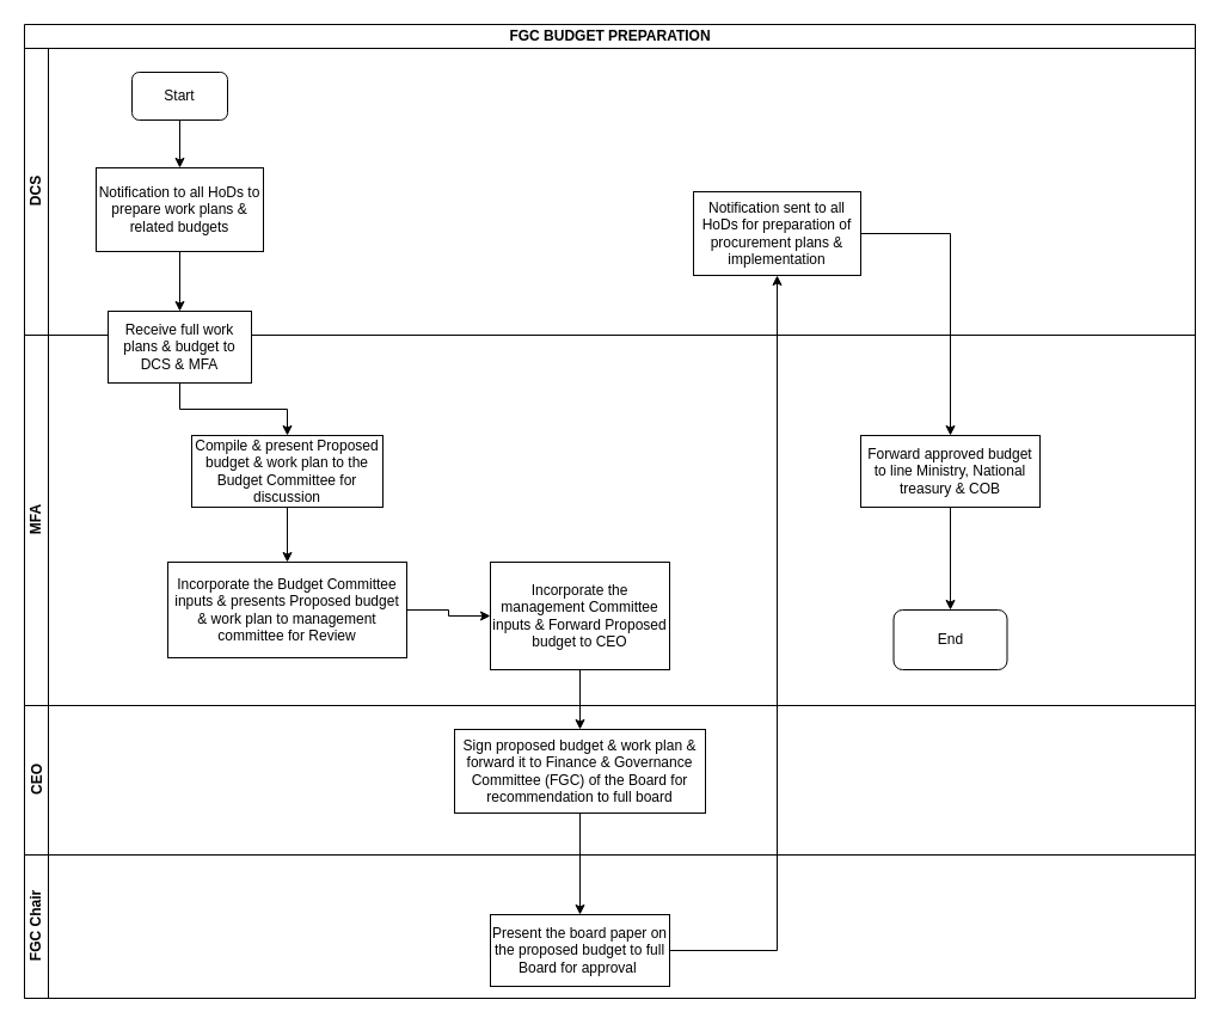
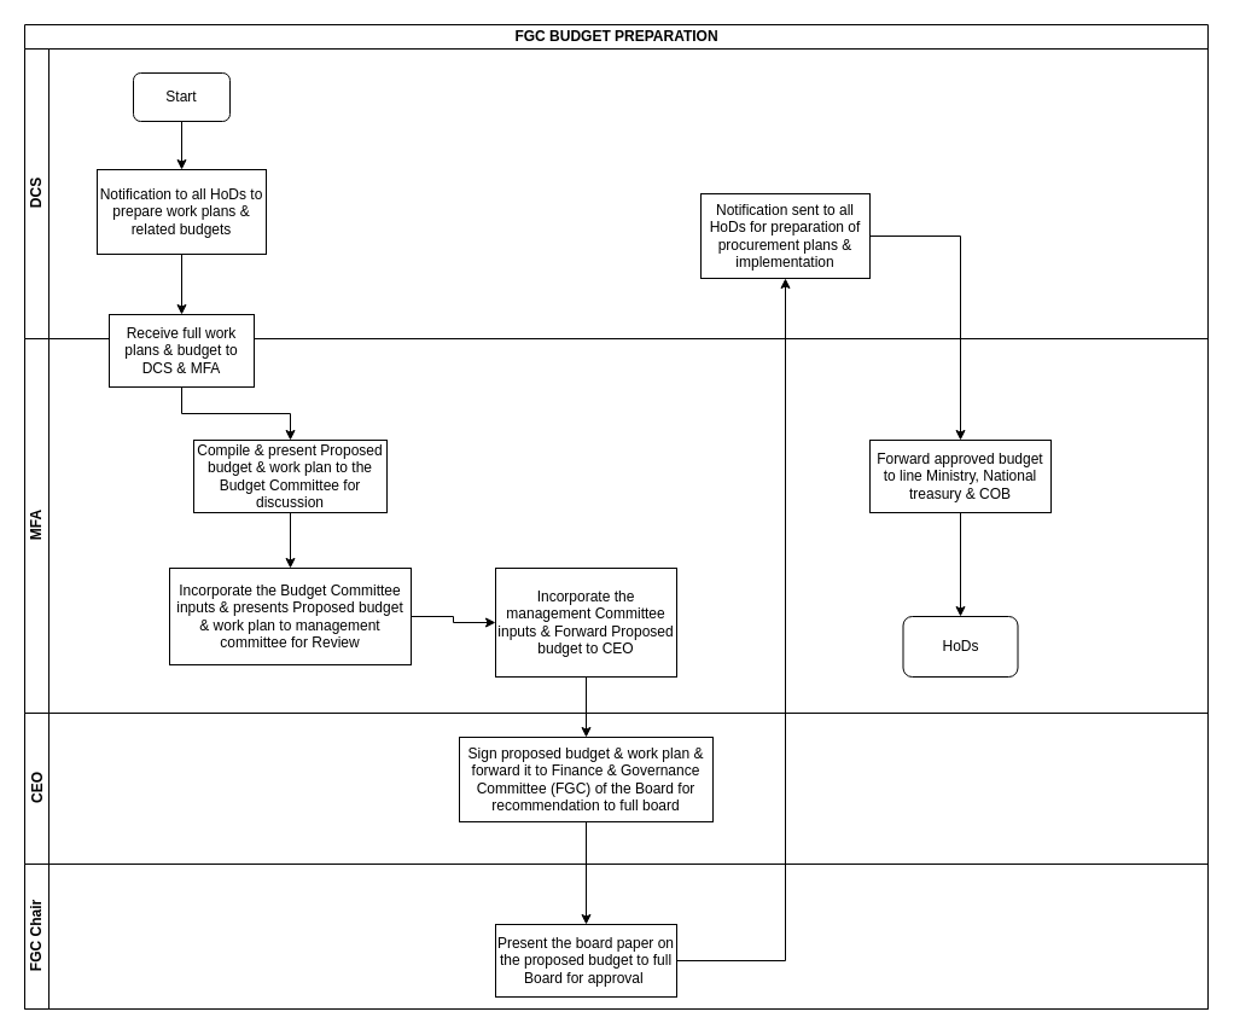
- <mxCell id="17" value="End" style="rounded=1;whiteSpace=wrap;html=1;" vertex="1" parent="9"><mxGeometry x="727.5" y="230" width="95" height="50" as="geometry" /></mxCell>
+ <mxCell id="17" value="HoDs" style="rounded=1;whiteSpace=wrap;html=1;" vertex="1" parent="9"><mxGeometry x="727.5" y="230" width="95" height="50" as="geometry" /></mxCell>
